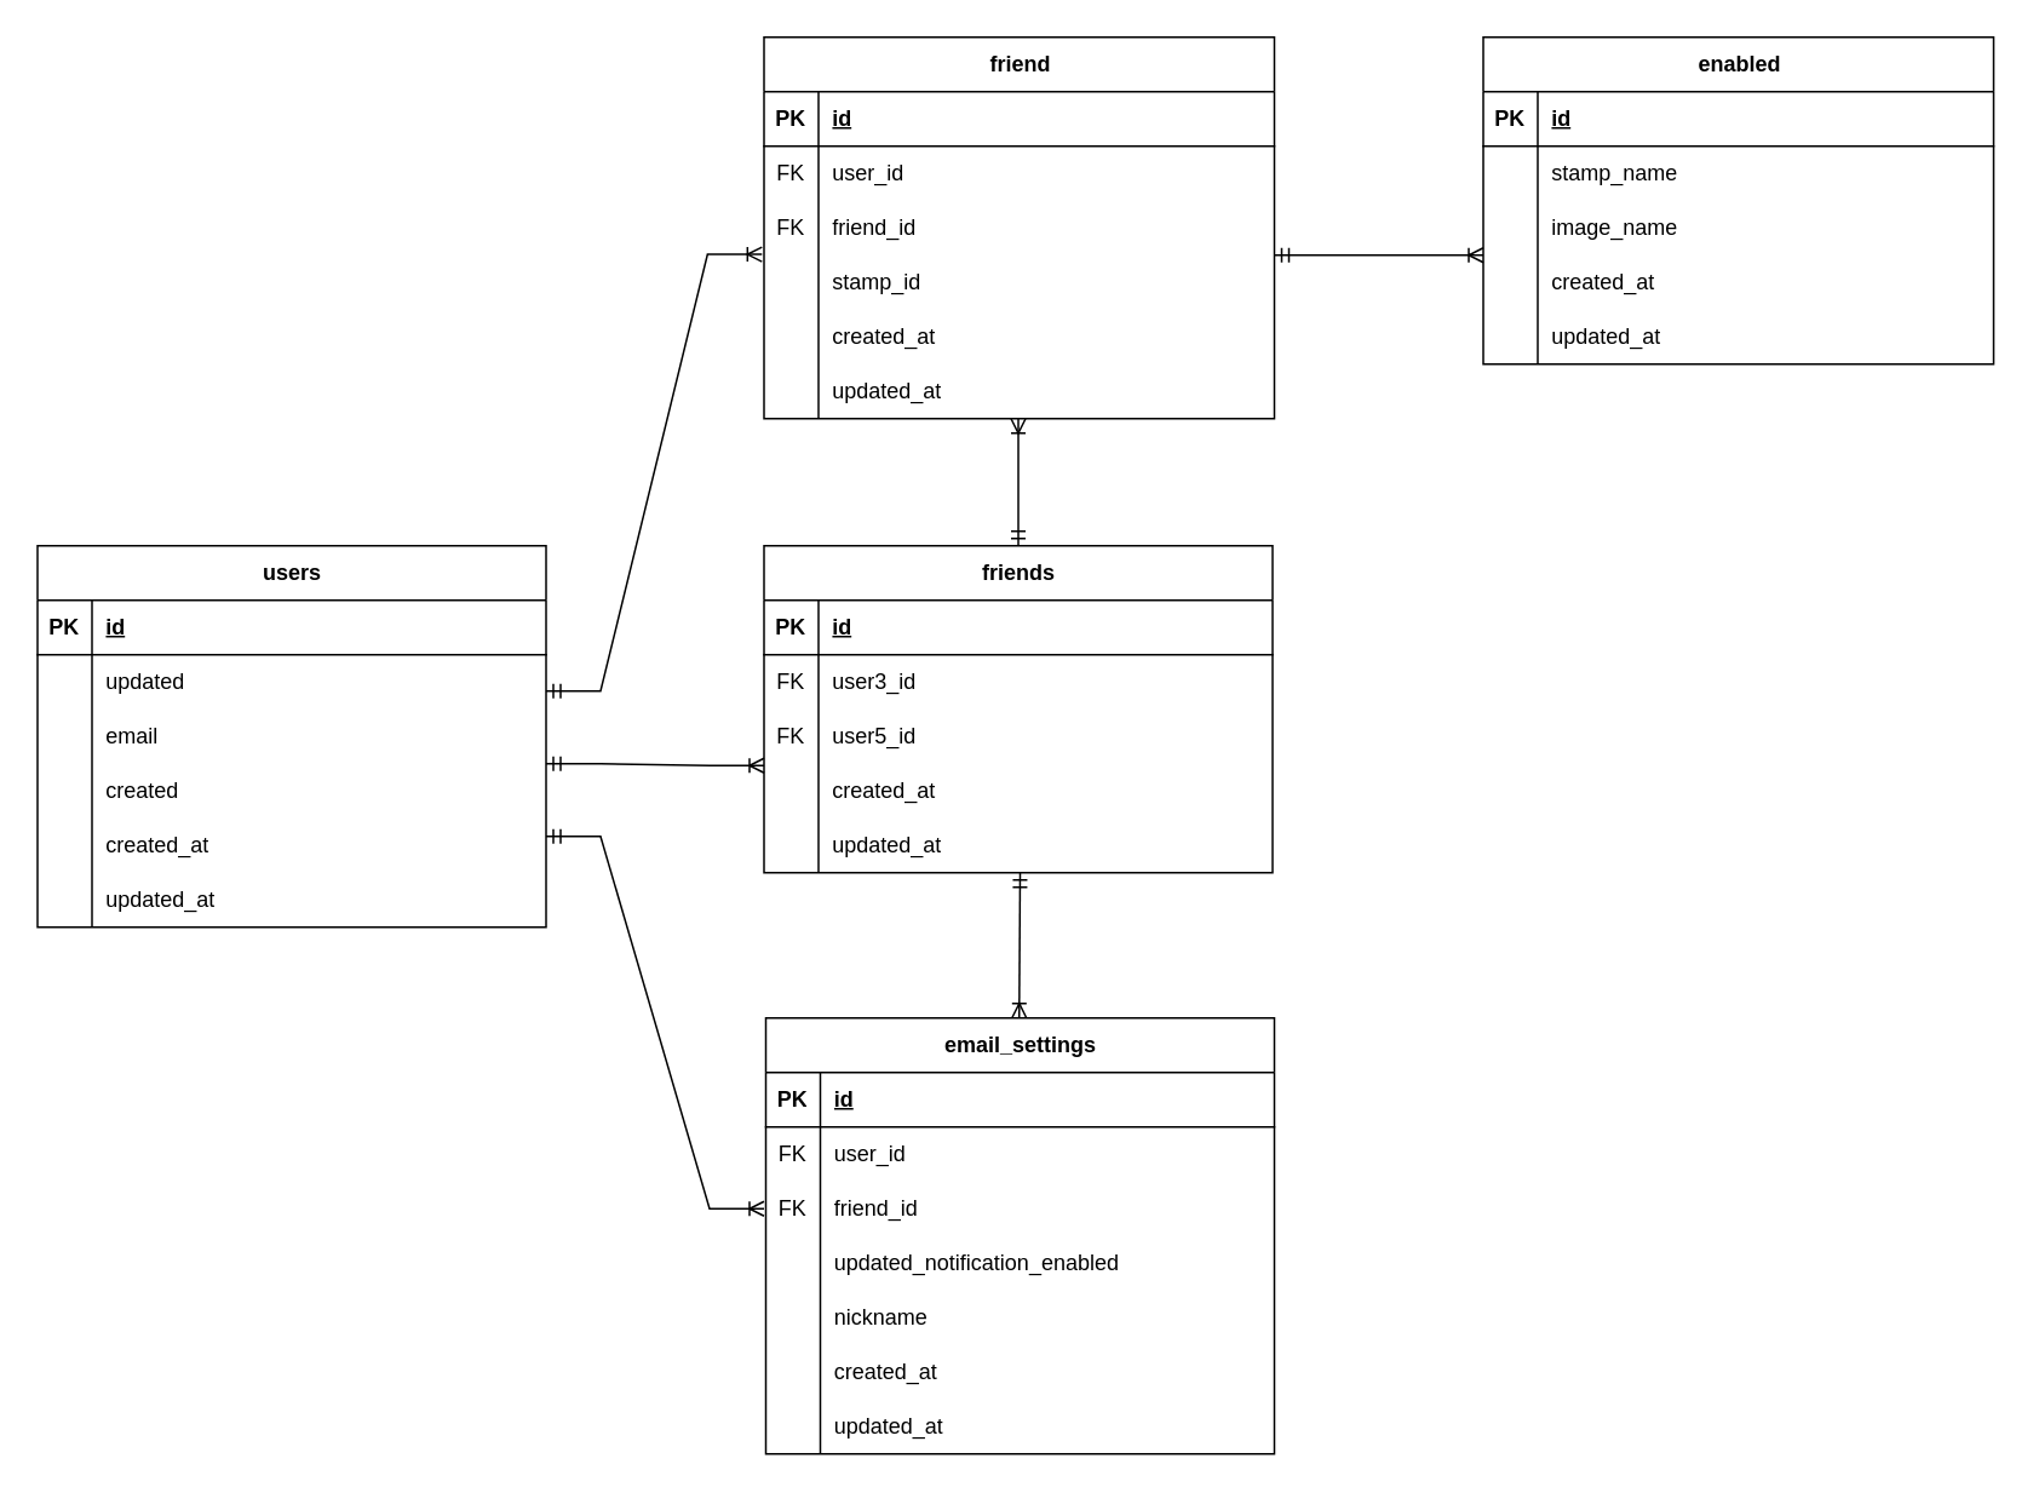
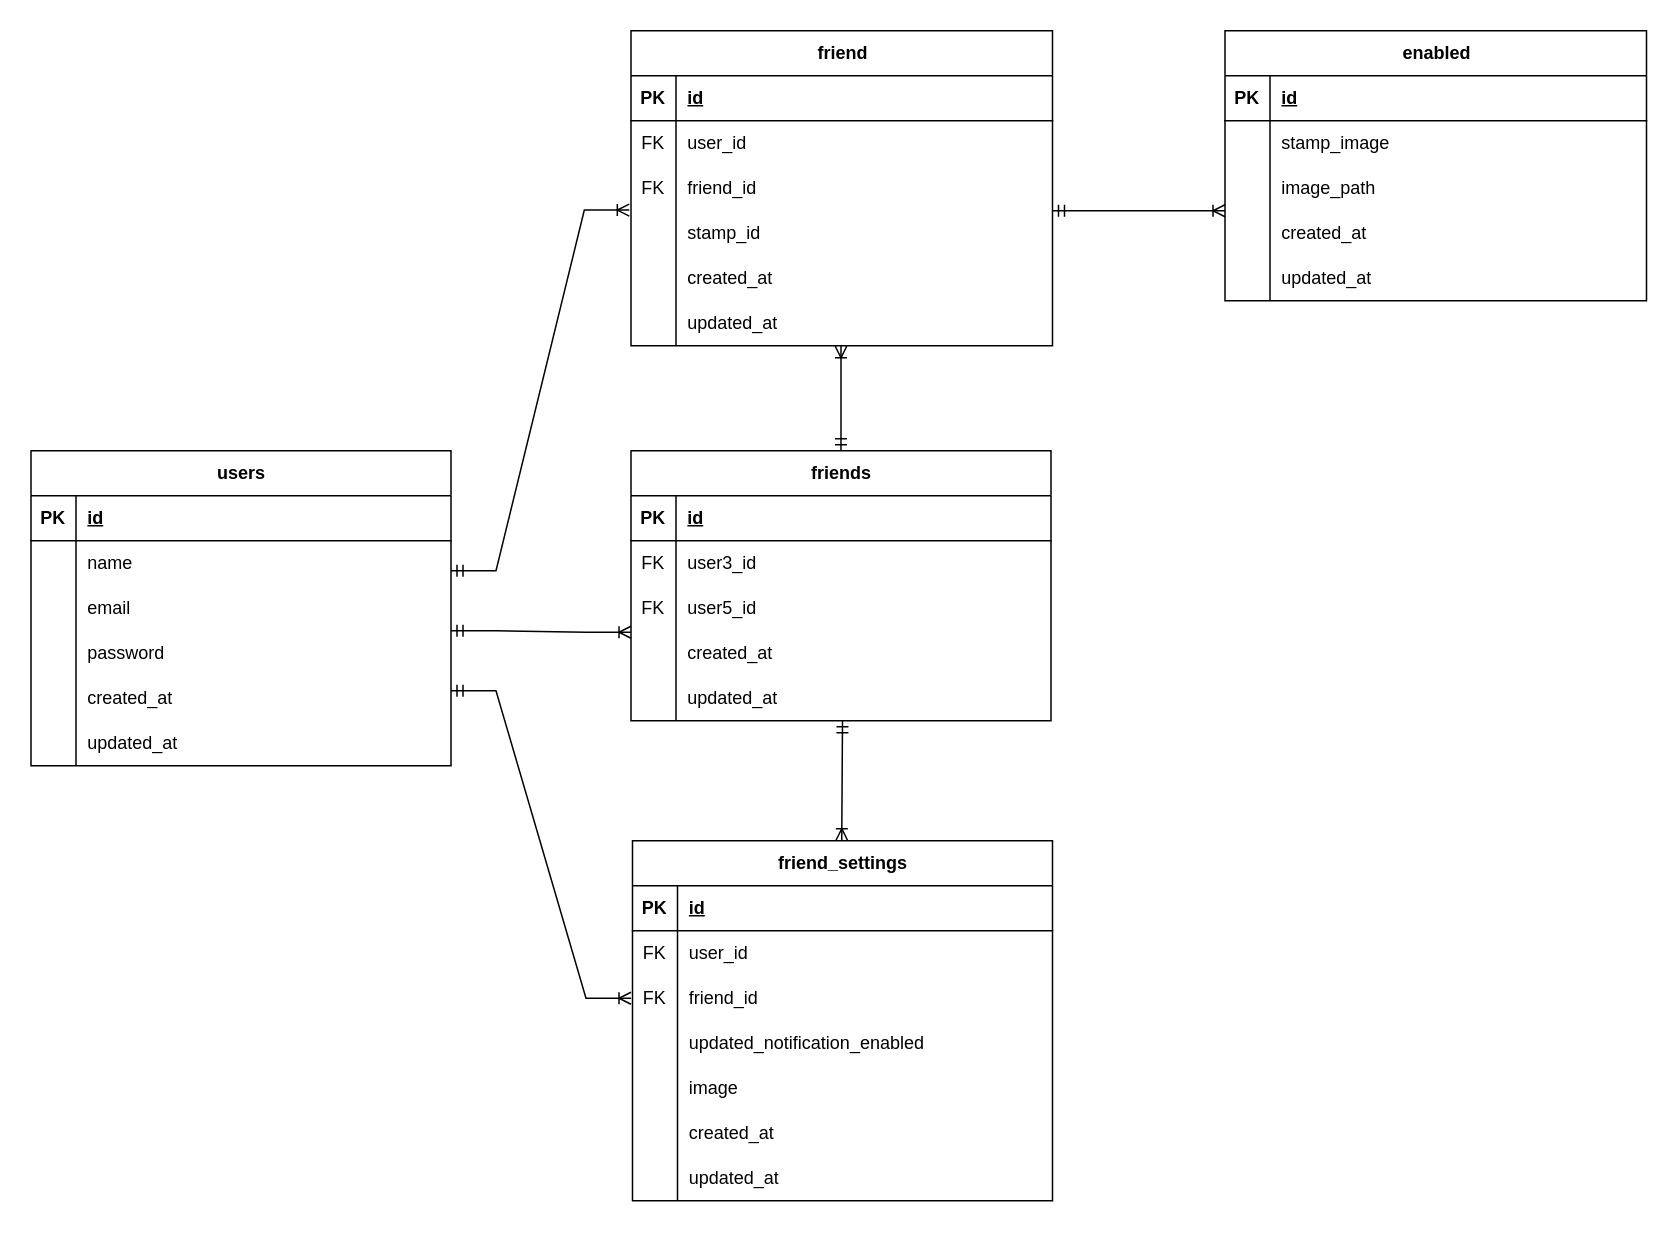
- <mxCell id="68" value="stamp_name" style="shape=partialRectangle;connectable=0;fillColor=none;top=0;left=0;bottom=0;right=0;align=left;spacingLeft=6;overflow=hidden;whiteSpace=wrap;html=1;" parent="66" vertex="1"><mxGeometry x="30" width="251" height="30" as="geometry"><mxRectangle width="251" height="30" as="alternateBounds" /></mxGeometry></mxCell>
+ <mxCell id="68" value="stamp_image" style="shape=partialRectangle;connectable=0;fillColor=none;top=0;left=0;bottom=0;right=0;align=left;spacingLeft=6;overflow=hidden;whiteSpace=wrap;html=1;" parent="66" vertex="1"><mxGeometry x="30" width="251" height="30" as="geometry"><mxRectangle width="251" height="30" as="alternateBounds" /></mxGeometry></mxCell>
- <mxCell id="71" value="image_name" style="shape=partialRectangle;connectable=0;fillColor=none;top=0;left=0;bottom=0;right=0;align=left;spacingLeft=6;overflow=hidden;whiteSpace=wrap;html=1;" parent="69" vertex="1"><mxGeometry x="30" width="251" height="30" as="geometry"><mxRectangle width="251" height="30" as="alternateBounds" /></mxGeometry></mxCell>
+ <mxCell id="71" value="image_path" style="shape=partialRectangle;connectable=0;fillColor=none;top=0;left=0;bottom=0;right=0;align=left;spacingLeft=6;overflow=hidden;whiteSpace=wrap;html=1;" parent="69" vertex="1"><mxGeometry x="30" width="251" height="30" as="geometry"><mxRectangle width="251" height="30" as="alternateBounds" /></mxGeometry></mxCell>
- <mxCell id="8" value="updated" style="shape=partialRectangle;connectable=0;fillColor=none;top=0;left=0;bottom=0;right=0;align=left;spacingLeft=6;overflow=hidden;whiteSpace=wrap;html=1;" parent="6" vertex="1"><mxGeometry x="30" width="250" height="30" as="geometry"><mxRectangle width="250" height="30" as="alternateBounds" /></mxGeometry></mxCell>
+ <mxCell id="8" value="name" style="shape=partialRectangle;connectable=0;fillColor=none;top=0;left=0;bottom=0;right=0;align=left;spacingLeft=6;overflow=hidden;whiteSpace=wrap;html=1;" parent="6" vertex="1"><mxGeometry x="30" width="250" height="30" as="geometry"><mxRectangle width="250" height="30" as="alternateBounds" /></mxGeometry></mxCell>
- <mxCell id="14" value="created" style="shape=partialRectangle;connectable=0;fillColor=none;top=0;left=0;bottom=0;right=0;align=left;spacingLeft=6;overflow=hidden;whiteSpace=wrap;html=1;" parent="12" vertex="1"><mxGeometry x="30" width="250" height="30" as="geometry"><mxRectangle width="250" height="30" as="alternateBounds" /></mxGeometry></mxCell>
+ <mxCell id="14" value="password" style="shape=partialRectangle;connectable=0;fillColor=none;top=0;left=0;bottom=0;right=0;align=left;spacingLeft=6;overflow=hidden;whiteSpace=wrap;html=1;" parent="12" vertex="1"><mxGeometry x="30" width="250" height="30" as="geometry"><mxRectangle width="250" height="30" as="alternateBounds" /></mxGeometry></mxCell>
- <mxCell id="79" value="email_settings" style="shape=table;startSize=30;container=1;collapsible=1;childLayout=tableLayout;fixedRows=1;rowLines=0;fontStyle=1;align=center;resizeLast=1;html=1;" parent="1" vertex="1"><mxGeometry x="421" y="560" width="280" height="240" as="geometry" /></mxCell>
+ <mxCell id="79" value="friend_settings" style="shape=table;startSize=30;container=1;collapsible=1;childLayout=tableLayout;fixedRows=1;rowLines=0;fontStyle=1;align=center;resizeLast=1;html=1;" parent="1" vertex="1"><mxGeometry x="421" y="560" width="280" height="240" as="geometry" /></mxCell>
- <mxCell id="94" value="nickname" style="shape=partialRectangle;connectable=0;fillColor=none;top=0;left=0;bottom=0;right=0;align=left;spacingLeft=6;overflow=hidden;whiteSpace=wrap;html=1;" parent="92" vertex="1"><mxGeometry x="30" width="250" height="30" as="geometry"><mxRectangle width="250" height="30" as="alternateBounds" /></mxGeometry></mxCell>
+ <mxCell id="94" value="image" style="shape=partialRectangle;connectable=0;fillColor=none;top=0;left=0;bottom=0;right=0;align=left;spacingLeft=6;overflow=hidden;whiteSpace=wrap;html=1;" parent="92" vertex="1"><mxGeometry x="30" width="250" height="30" as="geometry"><mxRectangle width="250" height="30" as="alternateBounds" /></mxGeometry></mxCell>
